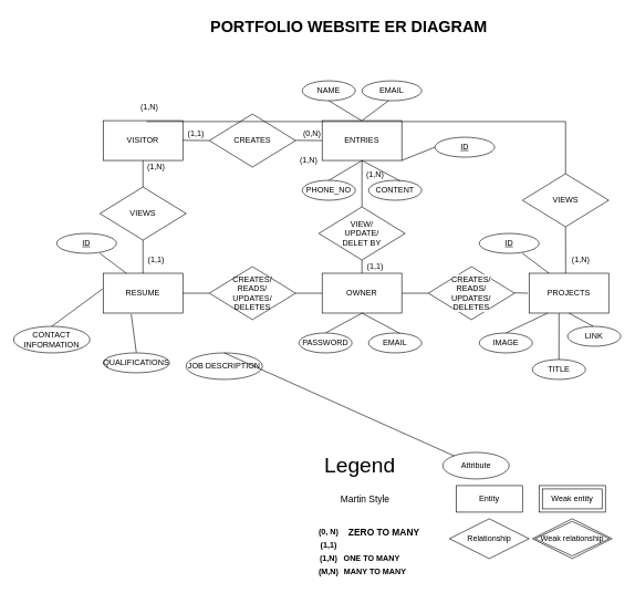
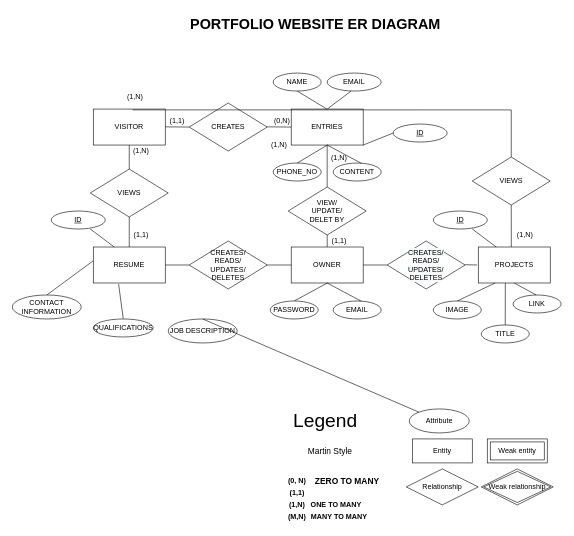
- <mxCell id="35" value="Attribute" style="ellipse;whiteSpace=wrap;html=1;align=center;fontSize=12;" parent="1" vertex="1"><mxGeometry x="666.87" y="681" width="100" height="40" as="geometry" /></mxCell>
+ <mxCell id="35" value="Attribute" style="ellipse;whiteSpace=wrap;html=1;align=center;fontSize=12;" parent="1" vertex="1"><mxGeometry x="681.87" y="681" width="100" height="40" as="geometry" /></mxCell>
